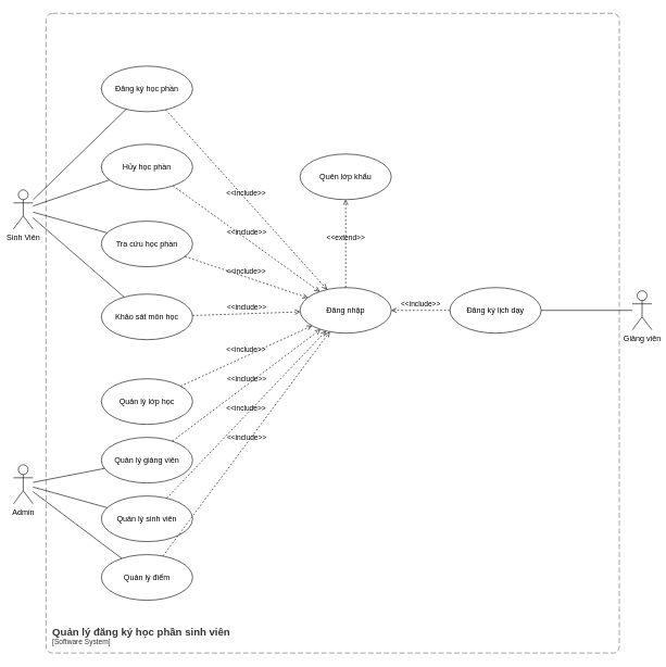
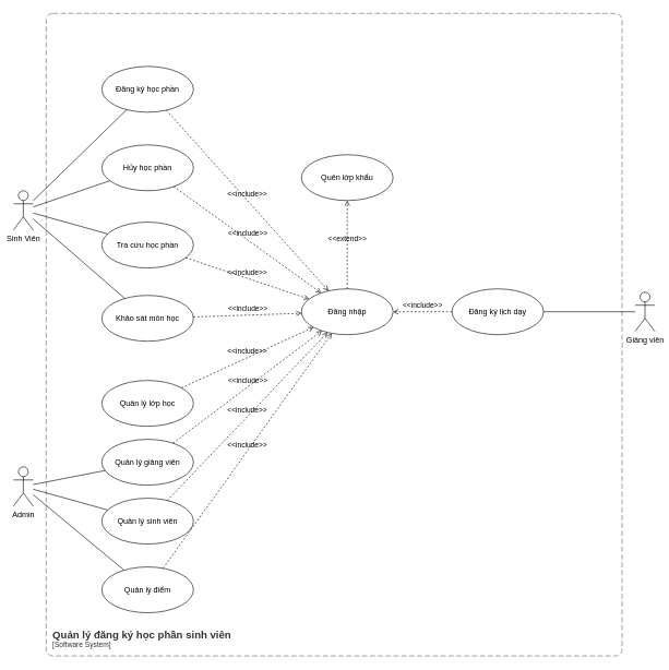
- <mxCell id="14" value="Quản lý điểm" style="ellipse;whiteSpace=wrap;html=1;" parent="1" vertex="1"><mxGeometry x="155" y="851" width="140" height="70" as="geometry" /></mxCell>
+ <mxCell id="14" value="Quản lý điểm" style="ellipse;whiteSpace=wrap;html=1;" parent="1" vertex="1"><mxGeometry x="155" y="866" width="140" height="70" as="geometry" /></mxCell>
